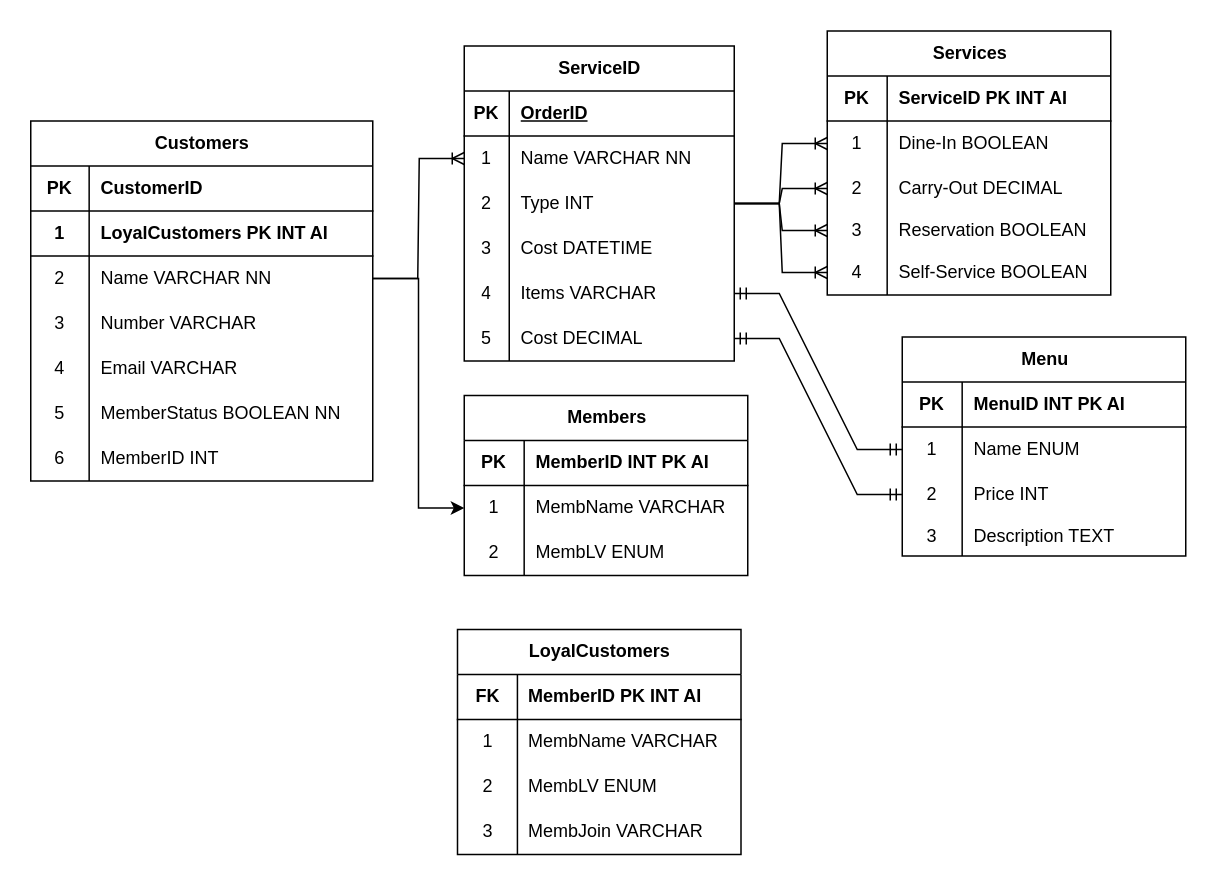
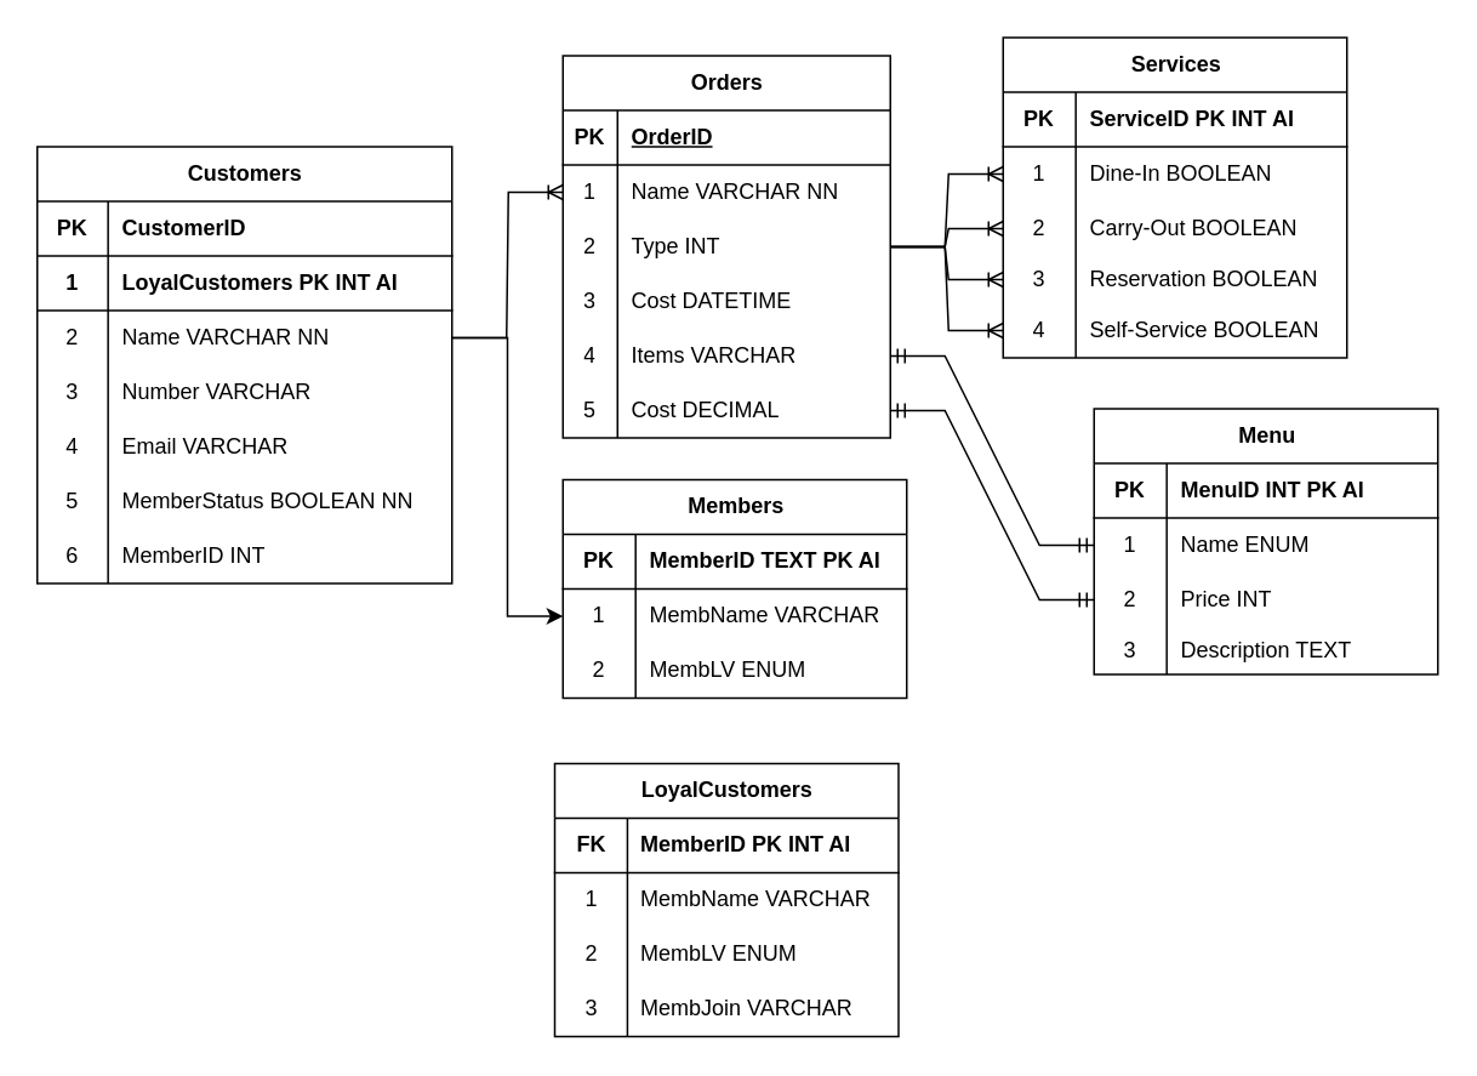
- <mxCell id="40" value="ServiceID" style="shape=table;startSize=30;container=1;collapsible=1;childLayout=tableLayout;fixedRows=1;rowLines=0;fontStyle=1;align=center;resizeLast=1;html=1;" parent="1" vertex="1"><mxGeometry x="309" y="30" width="180" height="210" as="geometry" /></mxCell>
+ <mxCell id="40" value="Orders" style="shape=table;startSize=30;container=1;collapsible=1;childLayout=tableLayout;fixedRows=1;rowLines=0;fontStyle=1;align=center;resizeLast=1;html=1;" parent="1" vertex="1"><mxGeometry x="309" y="30" width="180" height="210" as="geometry" /></mxCell>
- <mxCell id="11" value="Carry-Out DECIMAL" style="shape=partialRectangle;connectable=0;fillColor=none;top=0;left=0;bottom=0;right=0;align=left;spacingLeft=6;overflow=hidden;whiteSpace=wrap;html=1;" parent="9" vertex="1"><mxGeometry x="39.95" width="149.05" height="30" as="geometry"><mxRectangle width="149.05" height="30" as="alternateBounds" /></mxGeometry></mxCell>
+ <mxCell id="11" value="Carry-Out BOOLEAN" style="shape=partialRectangle;connectable=0;fillColor=none;top=0;left=0;bottom=0;right=0;align=left;spacingLeft=6;overflow=hidden;whiteSpace=wrap;html=1;" parent="9" vertex="1"><mxGeometry x="39.95" width="149.05" height="30" as="geometry"><mxRectangle width="149.05" height="30" as="alternateBounds" /></mxGeometry></mxCell>
- <mxCell id="75" value="MemberID INT PK AI" style="shape=partialRectangle;connectable=0;fillColor=none;top=0;left=0;bottom=0;right=0;align=left;spacingLeft=6;fontStyle=1;overflow=hidden;whiteSpace=wrap;html=1;" vertex="1" parent="73"><mxGeometry x="39.95" width="149.05" height="30" as="geometry"><mxRectangle width="149.05" height="30" as="alternateBounds" /></mxGeometry></mxCell>
+ <mxCell id="75" value="MemberID TEXT PK AI" style="shape=partialRectangle;connectable=0;fillColor=none;top=0;left=0;bottom=0;right=0;align=left;spacingLeft=6;fontStyle=1;overflow=hidden;whiteSpace=wrap;html=1;" vertex="1" parent="73"><mxGeometry x="39.95" width="149.05" height="30" as="geometry"><mxRectangle width="149.05" height="30" as="alternateBounds" /></mxGeometry></mxCell>
